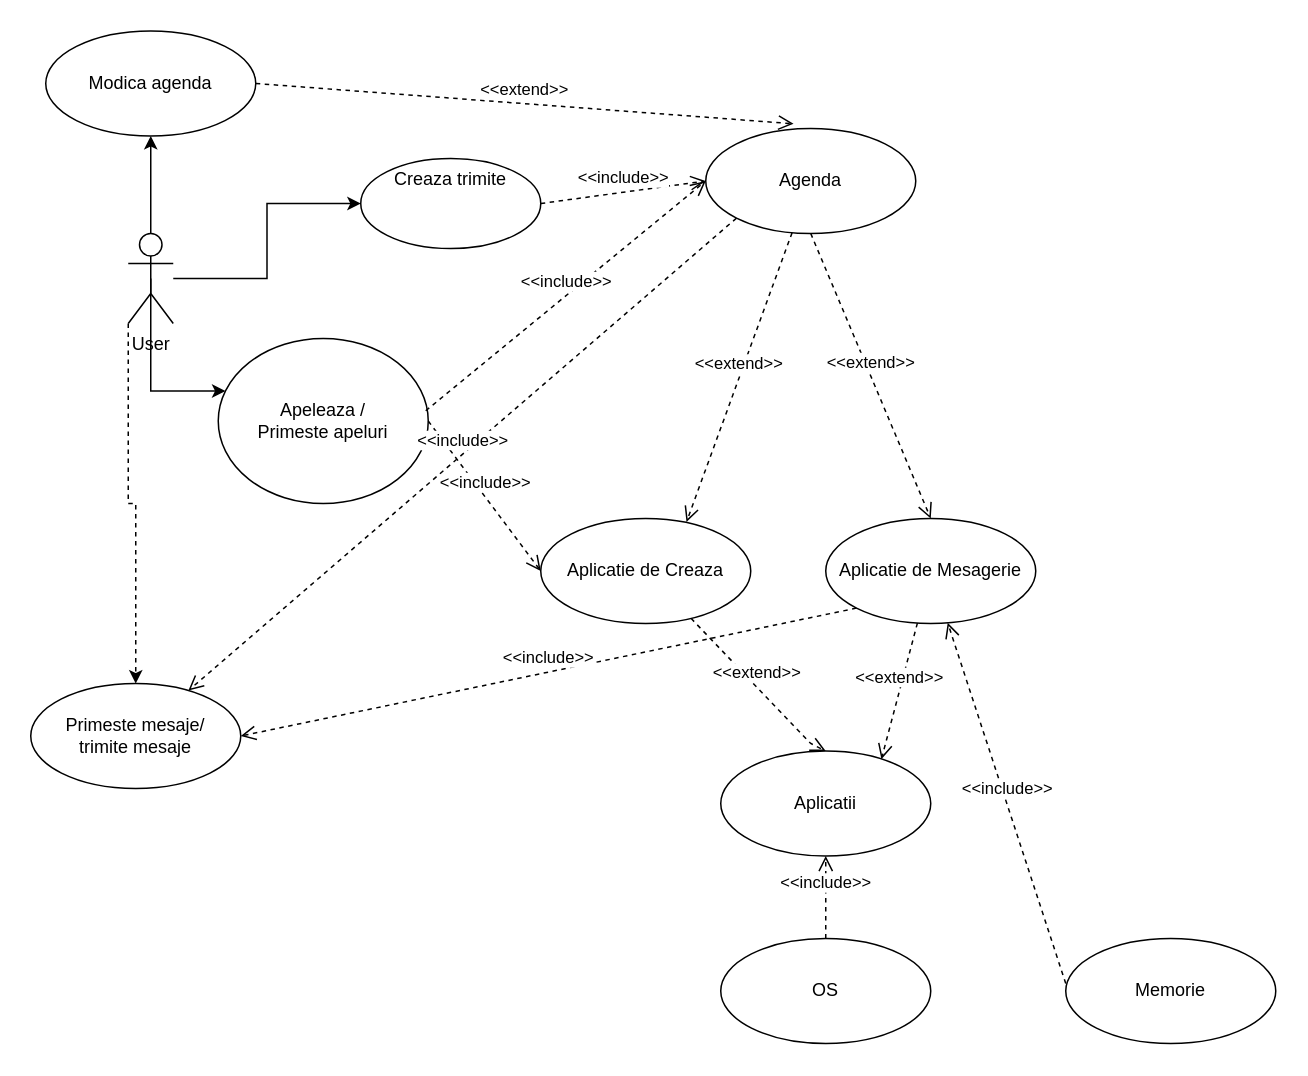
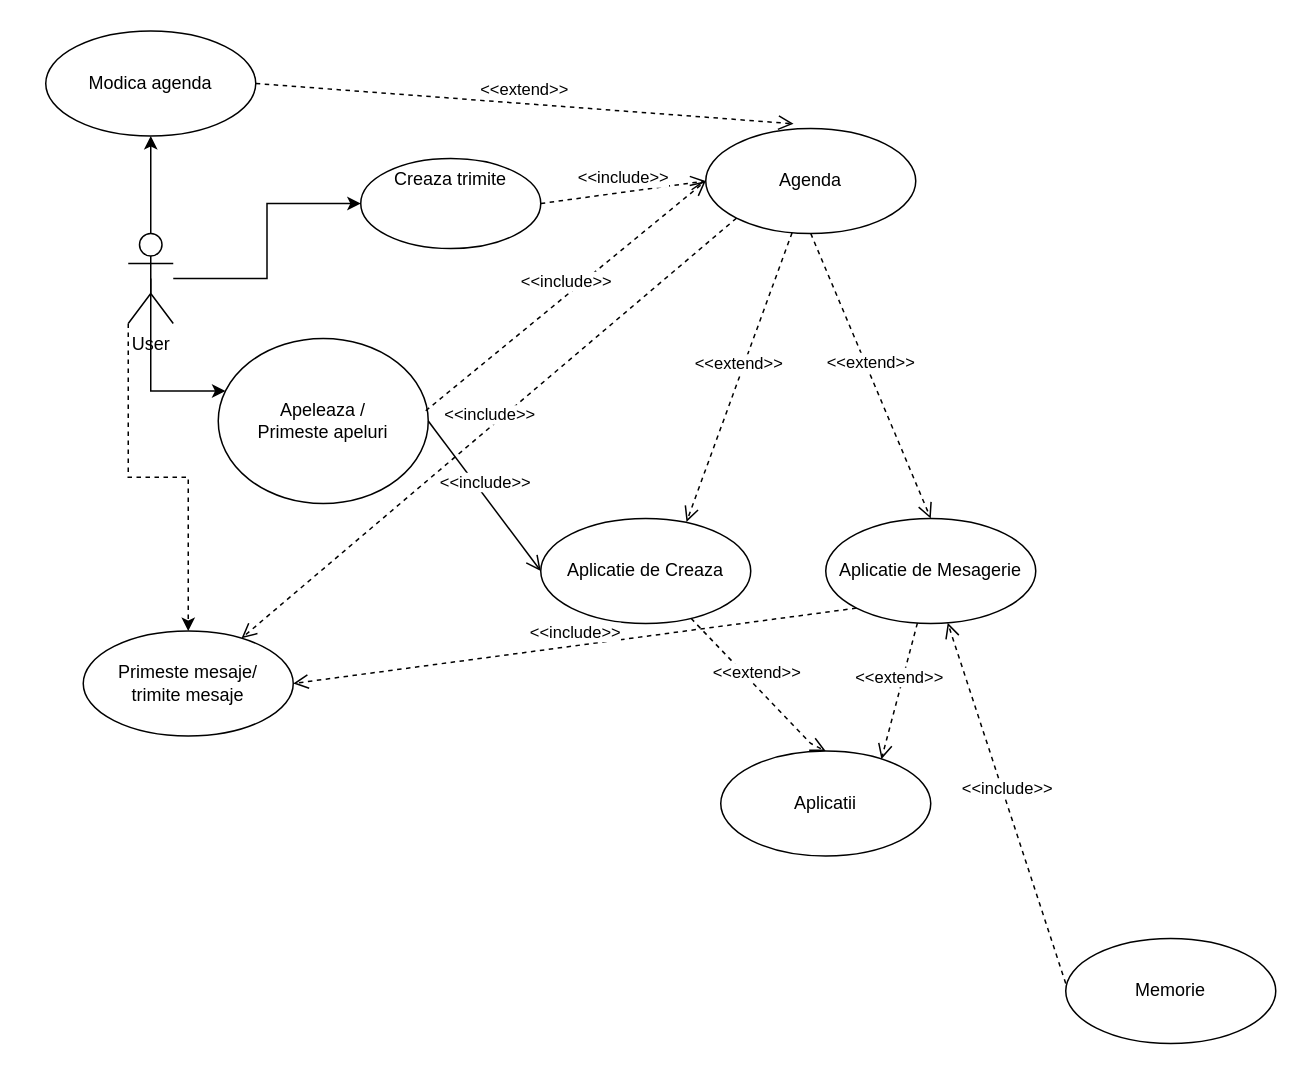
- <mxCell id="22" value="&amp;lt;&amp;lt;include&amp;gt;&amp;gt;" style="html=1;verticalAlign=bottom;endArrow=open;dashed=1;endSize=8;rounded=0;exitX=1;exitY=0.5;exitDx=0;exitDy=0;entryX=0;entryY=0.5;entryDx=0;entryDy=0;" edge="1" parent="1" source="17" target="13"><mxGeometry relative="1" as="geometry"><mxPoint x="200" y="265" as="sourcePoint" /><mxPoint x="285" y="360" as="targetPoint" /></mxGeometry></mxCell>
+ <mxCell id="22" value="&amp;lt;&amp;lt;include&amp;gt;&amp;gt;" style="html=1;verticalAlign=bottom;endArrow=open;dashed=0;endSize=8;rounded=0;exitX=1;exitY=0.5;exitDx=0;exitDy=0;entryX=0;entryY=0.5;entryDx=0;entryDy=0;" edge="1" parent="1" source="17" target="13"><mxGeometry relative="1" as="geometry"><mxPoint x="200" y="265" as="sourcePoint" /><mxPoint x="285" y="360" as="targetPoint" /></mxGeometry></mxCell>
- <mxCell id="24" value="Primeste mesaje/&lt;br&gt;trimite mesaje" style="ellipse;whiteSpace=wrap;html=1;" vertex="1" parent="1"><mxGeometry x="20.001" y="455" width="140" height="70" as="geometry" /></mxCell>
+ <mxCell id="24" value="Primeste mesaje/&lt;br&gt;trimite mesaje" style="ellipse;whiteSpace=wrap;html=1;" vertex="1" parent="1"><mxGeometry x="55.001" y="420" width="140" height="70" as="geometry" /></mxCell>
- <mxCell id="10" value="&amp;lt;&amp;lt;include&amp;gt;&amp;gt;" style="html=1;verticalAlign=bottom;endArrow=open;dashed=1;endSize=8;rounded=0;exitX=0.5;exitY=0;exitDx=0;exitDy=0;entryX=0.5;entryY=1;entryDx=0;entryDy=0;" edge="1" parent="1" source="8" target="9"><mxGeometry relative="1" as="geometry"><mxPoint x="440" y="655" as="sourcePoint" /><mxPoint x="360" y="655" as="targetPoint" /></mxGeometry></mxCell>
- <mxCell id="8" value="OS" style="ellipse;whiteSpace=wrap;html=1;" vertex="1" parent="1"><mxGeometry x="480" y="625" width="140" height="70" as="geometry" /></mxCell>
